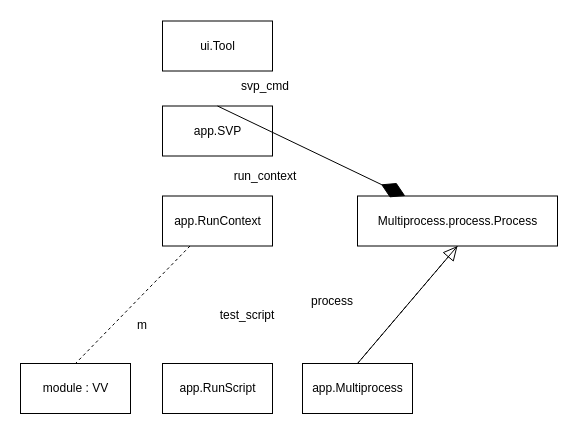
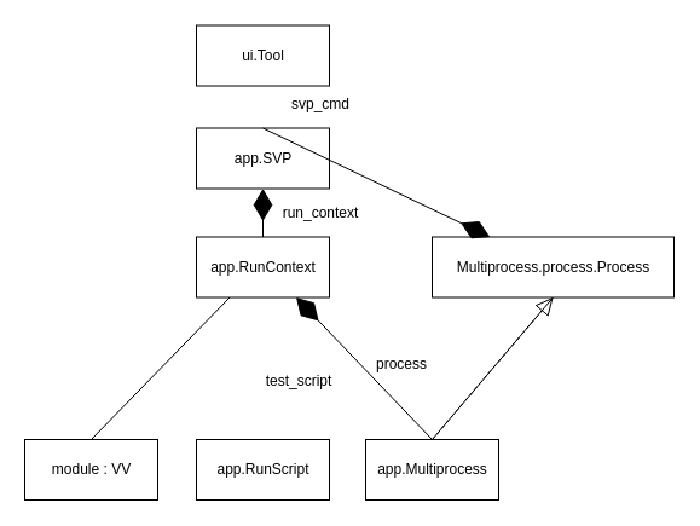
+ <mxCell id="18" value="" style="endArrow=diamondThin;endFill=1;endSize=24;html=1;entryX=0.5;entryY=1;entryDx=0;entryDy=0;exitX=0.5;exitY=0;exitDx=0;exitDy=0;" edge="1" parent="1" source="5" target="3"><mxGeometry width="160" relative="1" as="geometry"><mxPoint x="20" y="431" as="sourcePoint" /><mxPoint x="180" y="431" as="targetPoint" /></mxGeometry></mxCell>
- <mxCell id="15" value="" style="endArrow=none;html=1;exitX=0.25;exitY=1;exitDx=0;exitDy=0;entryX=0.5;entryY=0;entryDx=0;entryDy=0;dashed=1;" edge="1" parent="1" source="5" target="11"><mxGeometry width="50" height="50" relative="1" as="geometry"><mxPoint x="20" y="481" as="sourcePoint" /><mxPoint x="70" y="431" as="targetPoint" /></mxGeometry></mxCell>
+ <mxCell id="15" value="" style="endArrow=none;html=1;exitX=0.25;exitY=1;exitDx=0;exitDy=0;entryX=0.5;entryY=0;entryDx=0;entryDy=0;" edge="1" parent="1" source="5" target="11"><mxGeometry width="50" height="50" relative="1" as="geometry"><mxPoint x="20" y="481" as="sourcePoint" /><mxPoint x="70" y="431" as="targetPoint" /></mxGeometry></mxCell>
+ <mxCell id="14" value="" style="endArrow=diamondThin;endFill=1;endSize=24;html=1;entryX=0.75;entryY=1;entryDx=0;entryDy=0;exitX=0.5;exitY=0;exitDx=0;exitDy=0;" edge="1" parent="1" source="13" target="5"><mxGeometry width="160" relative="1" as="geometry"><mxPoint x="20" y="431" as="sourcePoint" /><mxPoint x="180" y="431" as="targetPoint" /></mxGeometry></mxCell>
- <mxCell id="12" value="m" style="text;html=1;strokeColor=none;fillColor=none;align=center;verticalAlign=middle;whiteSpace=wrap;rounded=0;" vertex="1" parent="1"><mxGeometry x="122" y="315" width="40" height="20" as="geometry" /></mxCell>
